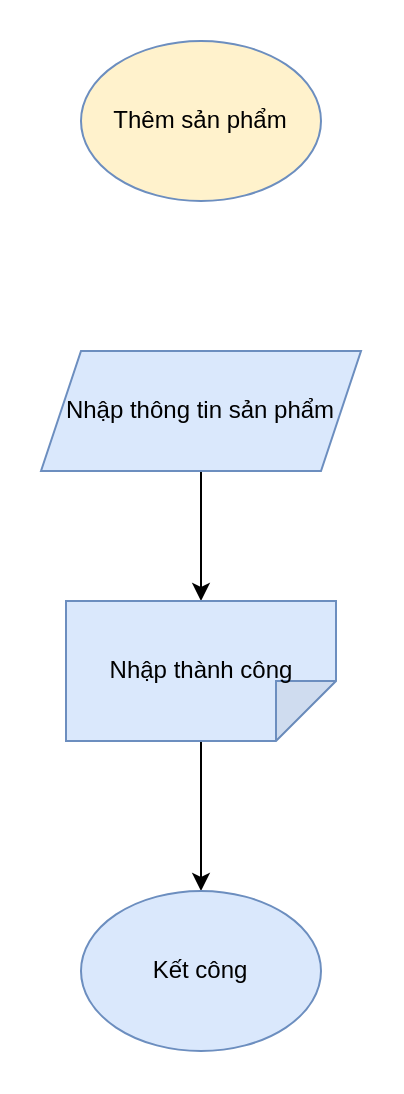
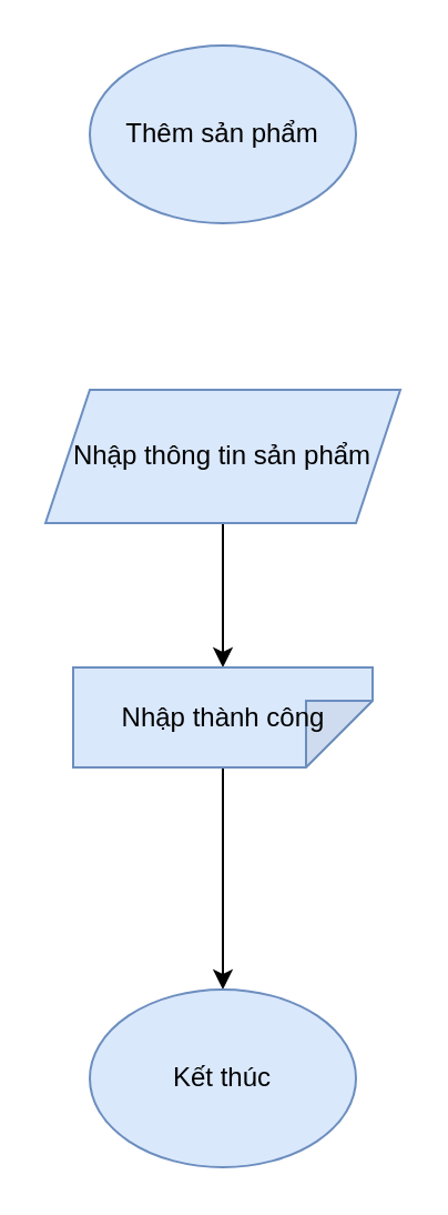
- <mxCell id="2" value="Thêm sản phẩm" style="ellipse;whiteSpace=wrap;html=1;fillColor=#fff2cc;strokeColor=#6c8ebf;" vertex="1" parent="1"><mxGeometry x="40" y="20" width="120" height="80" as="geometry" /></mxCell>
+ <mxCell id="2" value="Thêm sản phẩm" style="ellipse;whiteSpace=wrap;html=1;fillColor=#dae8fc;strokeColor=#6c8ebf;" vertex="1" parent="1"><mxGeometry x="40" y="20" width="120" height="80" as="geometry" /></mxCell>
- <mxCell id="6" value="Nhập thành công" style="shape=note;whiteSpace=wrap;html=1;backgroundOutline=1;darkOpacity=0.05;strokeColor=#6c8ebf;fillColor=#dae8fc;direction=south;" vertex="1" parent="1"><mxGeometry x="32.5" y="300" width="135" height="70" as="geometry" /></mxCell>
+ <mxCell id="6" value="Nhập thành công" style="shape=note;whiteSpace=wrap;html=1;backgroundOutline=1;darkOpacity=0.05;strokeColor=#6c8ebf;fillColor=#dae8fc;direction=south;" vertex="1" parent="1"><mxGeometry x="32.5" y="300" width="135" height="45" as="geometry" /></mxCell>
- <mxCell id="7" value="Kết công" style="ellipse;whiteSpace=wrap;html=1;strokeColor=#6c8ebf;fillColor=#dae8fc;" vertex="1" parent="1"><mxGeometry x="40" y="445" width="120" height="80" as="geometry" /></mxCell>
+ <mxCell id="7" value="Kết thúc" style="ellipse;whiteSpace=wrap;html=1;strokeColor=#6c8ebf;fillColor=#dae8fc;" vertex="1" parent="1"><mxGeometry x="40" y="445" width="120" height="80" as="geometry" /></mxCell>
